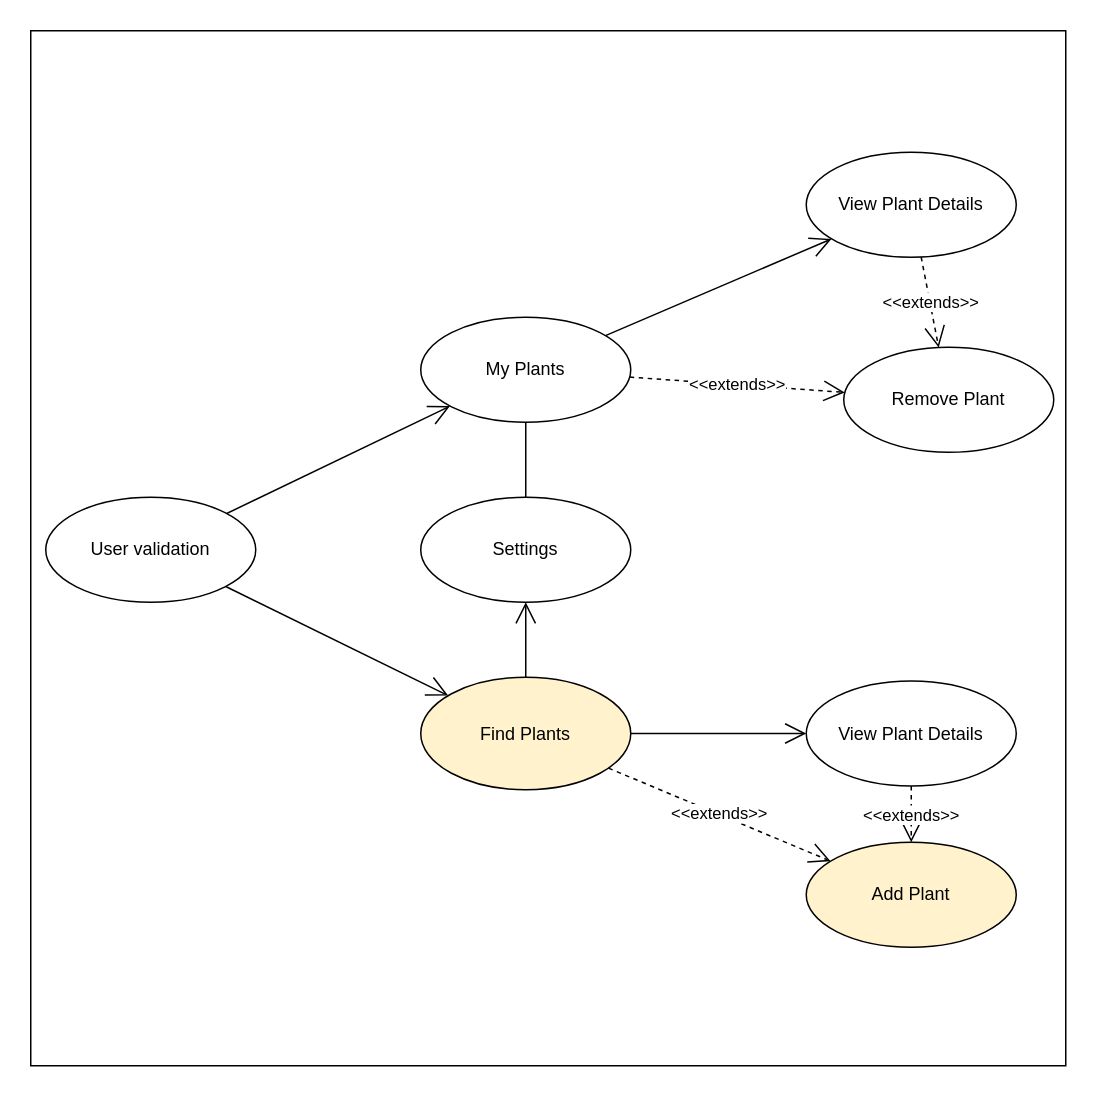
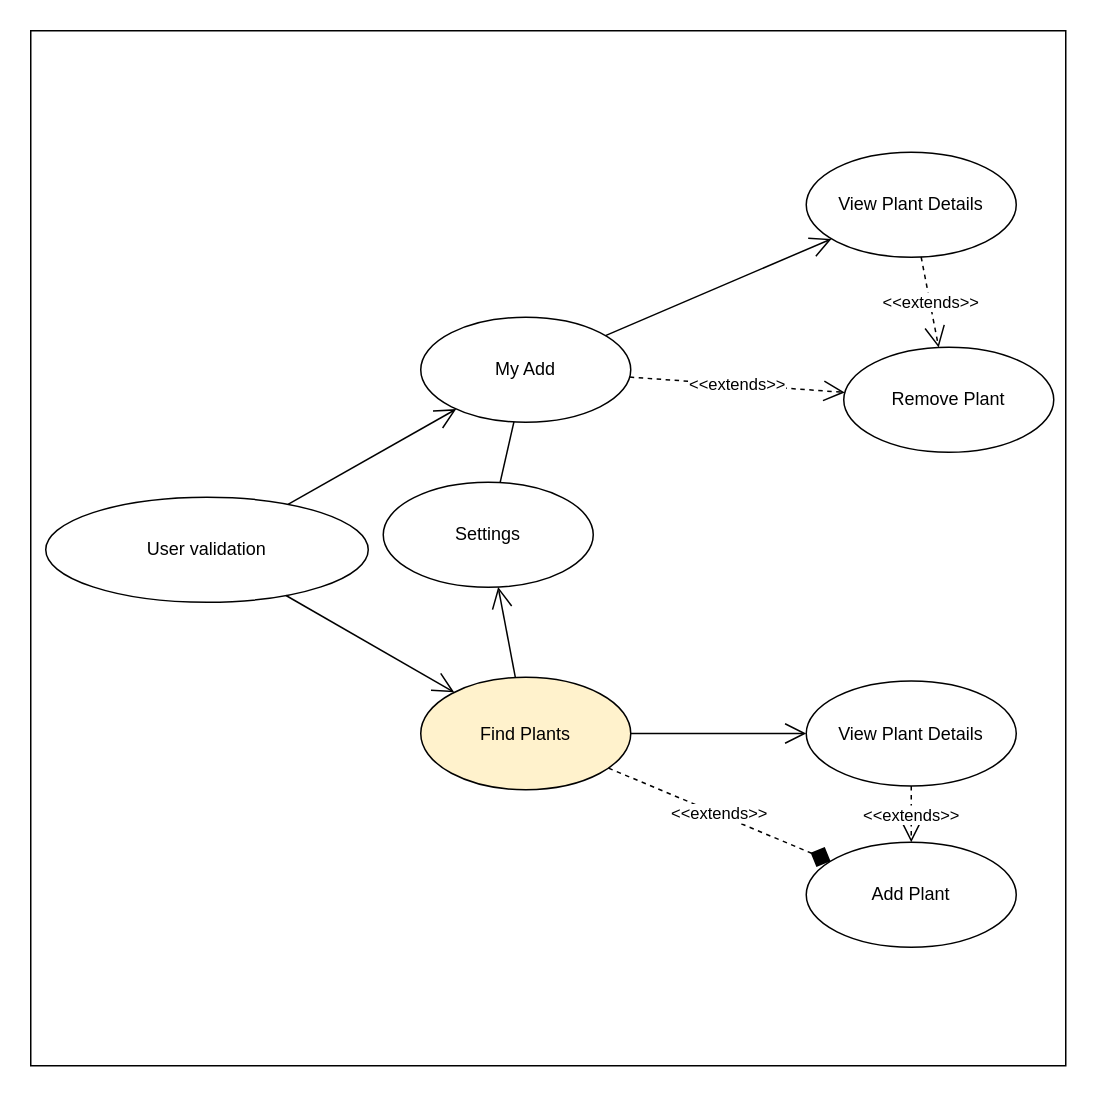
- <mxCell id="6" value="My Plants" style="ellipse;whiteSpace=wrap;html=1;" vertex="1" parent="1"><mxGeometry x="280" y="211" width="140" height="70" as="geometry" /></mxCell>
+ <mxCell id="6" value="My Add" style="ellipse;whiteSpace=wrap;html=1;" vertex="1" parent="1"><mxGeometry x="280" y="211" width="140" height="70" as="geometry" /></mxCell>
- <mxCell id="3" value="User validation" style="ellipse;whiteSpace=wrap;html=1;" vertex="1" parent="1"><mxGeometry x="30" y="331" width="140" height="70" as="geometry" /></mxCell>
+ <mxCell id="3" value="User validation" style="ellipse;whiteSpace=wrap;html=1;" vertex="1" parent="1"><mxGeometry x="30" y="331" width="215" height="70" as="geometry" /></mxCell>
- <mxCell id="7" value="Settings" style="ellipse;whiteSpace=wrap;html=1;" vertex="1" parent="1"><mxGeometry x="280" y="331" width="140" height="70" as="geometry" /></mxCell>
+ <mxCell id="7" value="Settings" style="ellipse;whiteSpace=wrap;html=1;" vertex="1" parent="1"><mxGeometry x="255" y="321" width="140" height="70" as="geometry" /></mxCell>
- <mxCell id="17" value="&amp;lt;&amp;lt;extends&amp;gt;&amp;gt;" style="endArrow=open;endSize=12;dashed=1;html=1;rounded=0;" edge="1" parent="1" source="4" target="9"><mxGeometry width="160" relative="1" as="geometry"><mxPoint x="471.47" y="661" as="sourcePoint" /><mxPoint x="471.47" y="781" as="targetPoint" /></mxGeometry></mxCell>
+ <mxCell id="17" value="&amp;lt;&amp;lt;extends&amp;gt;&amp;gt;" style="endArrow=diamond;endSize=12;dashed=1;html=1;rounded=0;" edge="1" parent="1" source="4" target="9"><mxGeometry width="160" relative="1" as="geometry"><mxPoint x="471.47" y="661" as="sourcePoint" /><mxPoint x="471.47" y="781" as="targetPoint" /></mxGeometry></mxCell>
- <mxCell id="9" value="Add Plant" style="ellipse;whiteSpace=wrap;html=1;fillColor=#fff2cc;" vertex="1" parent="1"><mxGeometry x="537" y="561" width="140" height="70" as="geometry" /></mxCell>
+ <mxCell id="9" value="Add Plant" style="ellipse;whiteSpace=wrap;html=1;" vertex="1" parent="1"><mxGeometry x="537" y="561" width="140" height="70" as="geometry" /></mxCell>
